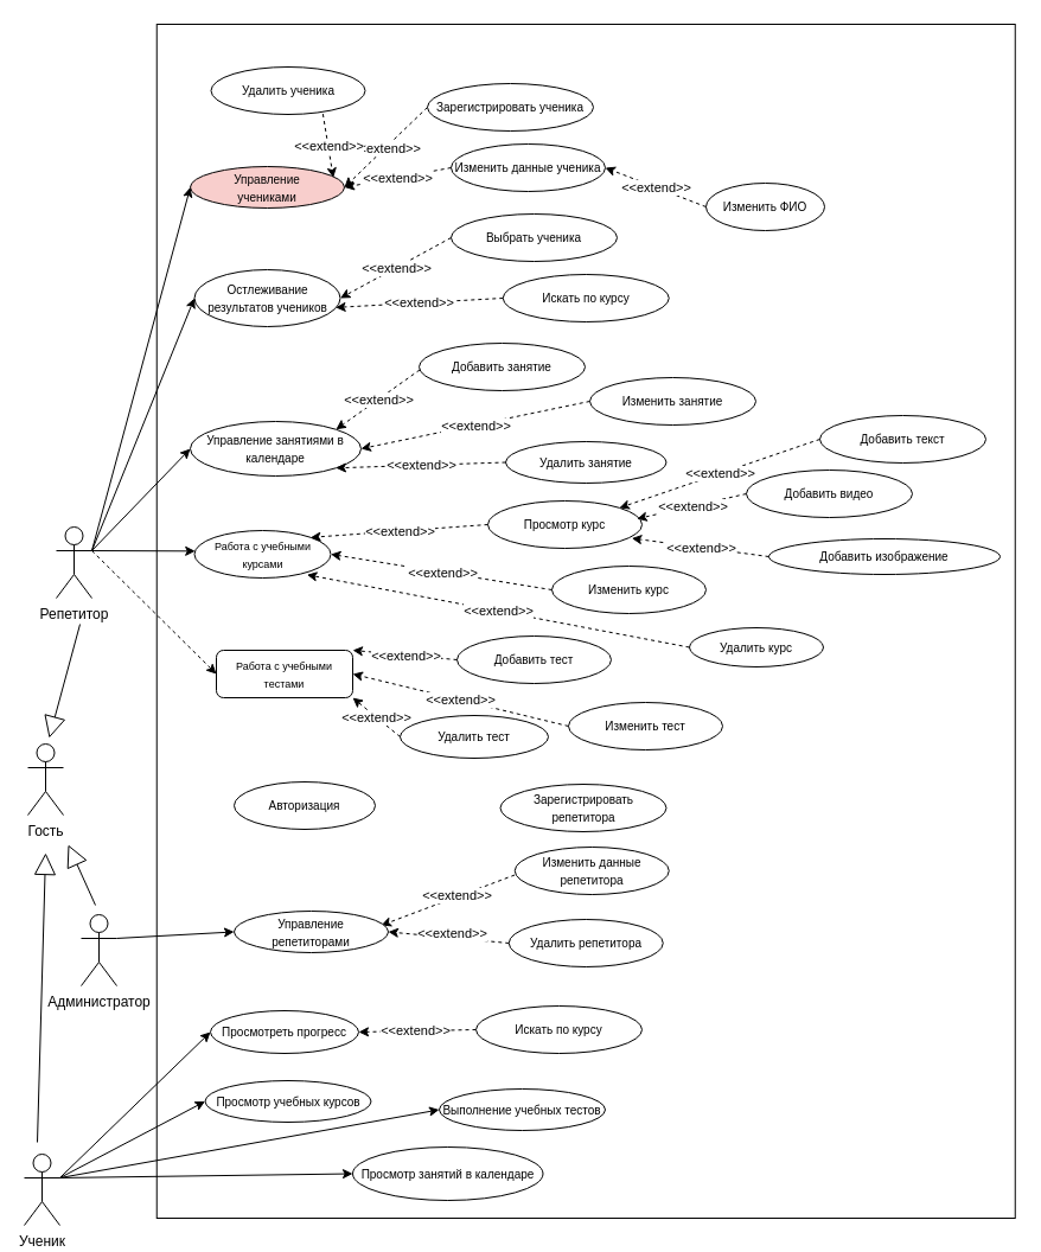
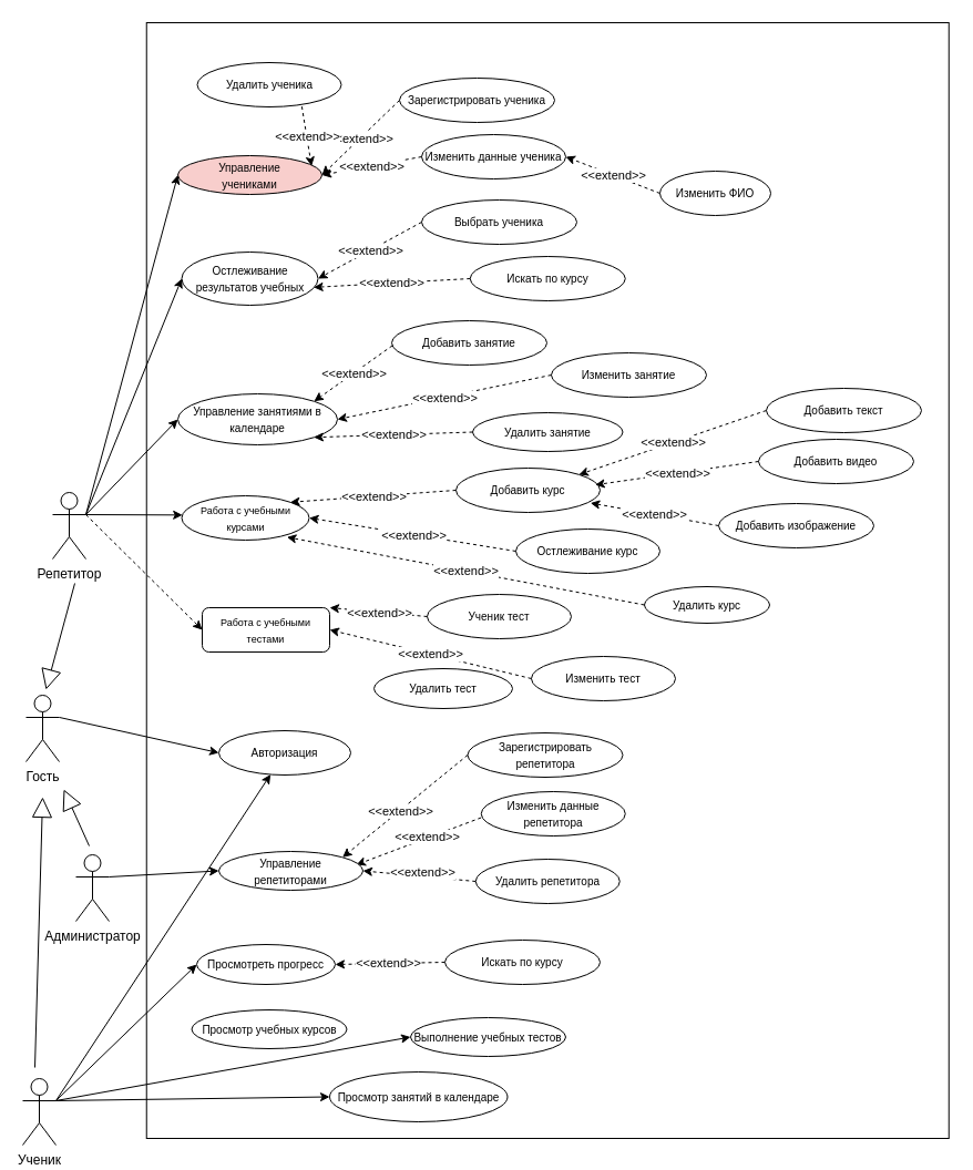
- <mxCell id="58" value="&lt;span style=&quot;font-size: 10px;&quot;&gt;Остлеживание результатов учеников&lt;/span&gt;" style="ellipse;whiteSpace=wrap;html=1;" parent="1" vertex="1"><mxGeometry x="163.5" y="227.003" width="123" height="48" as="geometry" /></mxCell>
+ <mxCell id="58" value="&lt;span style=&quot;font-size: 10px;&quot;&gt;Остлеживание результатов учебных&lt;/span&gt;" style="ellipse;whiteSpace=wrap;html=1;" parent="1" vertex="1"><mxGeometry x="163.5" y="227.003" width="123" height="48" as="geometry" /></mxCell>
- <mxCell id="46" value="&lt;font size=&quot;1&quot;&gt;Добавить видео&lt;/font&gt;" style="ellipse;whiteSpace=wrap;html=1;" parent="1" vertex="1"><mxGeometry x="629" y="396.003" width="140" height="40" as="geometry" /></mxCell>
+ <mxCell id="46" value="&lt;font size=&quot;1&quot;&gt;Добавить видео&lt;/font&gt;" style="ellipse;whiteSpace=wrap;html=1;" parent="1" vertex="1"><mxGeometry x="684" y="396.003" width="140" height="40" as="geometry" /></mxCell>
- <mxCell id="31" value="&lt;font style=&quot;font-size: 10px;&quot;&gt;Просмотр курс&lt;/font&gt;" style="ellipse;whiteSpace=wrap;html=1;" parent="1" vertex="1"><mxGeometry x="411" y="422.003" width="130" height="40" as="geometry" /></mxCell>
+ <mxCell id="31" value="&lt;font style=&quot;font-size: 10px;&quot;&gt;Добавить курс&lt;/font&gt;" style="ellipse;whiteSpace=wrap;html=1;" parent="1" vertex="1"><mxGeometry x="411" y="422.003" width="130" height="40" as="geometry" /></mxCell>
- <mxCell id="62" value="&lt;font size=&quot;1&quot;&gt;Добавить изображение&lt;/font&gt;" style="ellipse;whiteSpace=wrap;html=1;" parent="1" vertex="1"><mxGeometry x="648" y="454.003" width="195" height="30" as="geometry" /></mxCell>
+ <mxCell id="62" value="&lt;font size=&quot;1&quot;&gt;Добавить изображение&lt;/font&gt;" style="ellipse;whiteSpace=wrap;html=1;" parent="1" vertex="1"><mxGeometry x="648" y="454.003" width="140" height="40" as="geometry" /></mxCell>
- <mxCell id="34" value="&lt;font style=&quot;font-size: 10px;&quot;&gt;Изменить курс&lt;/font&gt;" style="ellipse;whiteSpace=wrap;html=1;" parent="1" vertex="1"><mxGeometry x="465" y="477.003" width="130" height="40" as="geometry" /></mxCell>
+ <mxCell id="34" value="&lt;font style=&quot;font-size: 10px;&quot;&gt;Остлеживание курс&lt;/font&gt;" style="ellipse;whiteSpace=wrap;html=1;" parent="1" vertex="1"><mxGeometry x="465" y="477.003" width="130" height="40" as="geometry" /></mxCell>
- <mxCell id="67" value="&lt;font style=&quot;font-size: 10px;&quot;&gt;Добавить тест&lt;/font&gt;" style="ellipse;whiteSpace=wrap;html=1;" parent="1" vertex="1"><mxGeometry x="385" y="536.003" width="130" height="40" as="geometry" /></mxCell>
+ <mxCell id="67" value="&lt;font style=&quot;font-size: 10px;&quot;&gt;Ученик тест&lt;/font&gt;" style="ellipse;whiteSpace=wrap;html=1;" parent="1" vertex="1"><mxGeometry x="385" y="536.003" width="130" height="40" as="geometry" /></mxCell>
- <mxCell id="74" value="" style="endArrow=classic;html=1;rounded=0;entryX=1;entryY=1;entryDx=0;entryDy=0;dashed=1;exitX=0;exitY=0.5;exitDx=0;exitDy=0;" parent="1" source="73" target="66" edge="1"><mxGeometry relative="1" as="geometry"><mxPoint x="290" y="551.003" as="sourcePoint" /><mxPoint x="402" y="591.003" as="targetPoint" /></mxGeometry></mxCell>
- <mxCell id="75" value="&amp;lt;&amp;lt;extend&amp;gt;&amp;gt;" style="edgeLabel;resizable=0;html=1;;align=center;verticalAlign=middle;rotation=0;" parent="74" connectable="0" vertex="1"><mxGeometry relative="1" as="geometry" /></mxCell>
+ <mxCell id="91" style="rounded=0;orthogonalLoop=1;jettySize=auto;html=1;exitX=1;exitY=0.333;exitDx=0;exitDy=0;exitPerimeter=0;entryX=0;entryY=0.5;entryDx=0;entryDy=0;" parent="1" source="92" target="80" edge="1"><mxGeometry relative="1" as="geometry" /></mxCell>
+ <mxCell id="81" style="rounded=0;orthogonalLoop=1;jettySize=auto;html=1;exitX=0;exitY=0.5;exitDx=0;exitDy=0;entryX=1;entryY=0;entryDx=0;entryDy=0;dashed=1;" parent="1" source="88" target="87" edge="1"><mxGeometry relative="1" as="geometry" /></mxCell>
+ <mxCell id="82" value="&amp;lt;&amp;lt;extend&amp;gt;&amp;gt;" style="edgeLabel;html=1;align=center;verticalAlign=middle;resizable=0;points=[];" parent="81" vertex="1" connectable="0"><mxGeometry x="0.089" y="1" relative="1" as="geometry"><mxPoint as="offset" /></mxGeometry></mxCell>
- <mxCell id="5" style="rounded=0;orthogonalLoop=1;jettySize=auto;html=1;exitX=1;exitY=0.333;exitDx=0;exitDy=0;exitPerimeter=0;entryX=0;entryY=0.5;entryDx=0;entryDy=0;" parent="1" source="9" target="11" edge="1"><mxGeometry relative="1" as="geometry"><mxPoint x="1235" y="643.003" as="sourcePoint" /></mxGeometry></mxCell>
+ <mxCell id="5" style="rounded=0;orthogonalLoop=1;jettySize=auto;html=1;exitX=1;exitY=0.333;exitDx=0;exitDy=0;exitPerimeter=0;" parent="1" source="9" target="80" edge="1"><mxGeometry relative="1" as="geometry"><mxPoint x="1235" y="643.003" as="sourcePoint" /></mxGeometry></mxCell>
